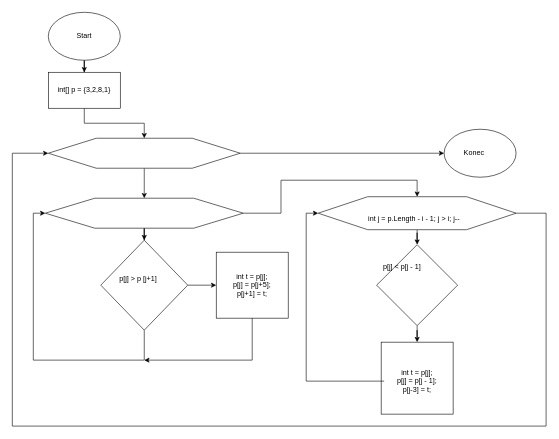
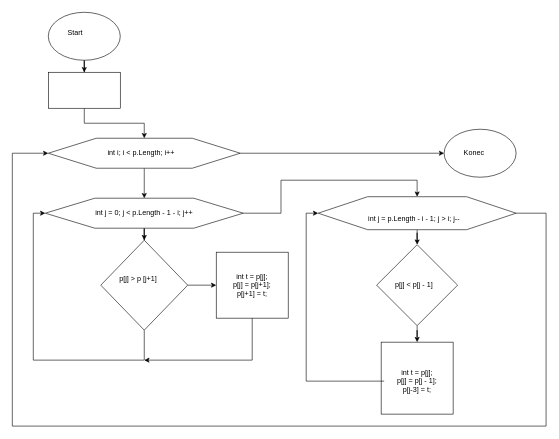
- <mxCell id="4" value="Start" style="text;html=1;strokeColor=none;fillColor=none;align=center;verticalAlign=middle;whiteSpace=wrap;rounded=0;" vertex="1" parent="1"><mxGeometry x="120" y="50" width="40" height="20" as="geometry" /></mxCell>
+ <mxCell id="4" value="Start" style="text;html=1;strokeColor=none;fillColor=none;align=center;verticalAlign=middle;whiteSpace=wrap;rounded=0;" vertex="1" parent="1"><mxGeometry x="105" y="45" width="40" height="20" as="geometry" /></mxCell>
- <mxCell id="7" value="int[] p = {3,2,8,1}" style="text;html=1;strokeColor=none;fillColor=none;align=center;verticalAlign=middle;whiteSpace=wrap;rounded=0;" vertex="1" parent="1"><mxGeometry x="80" y="140" width="120" height="20" as="geometry" /></mxCell>
+ <mxCell id="11" value="int i; i &amp;lt; p.Length; i++" style="text;html=1;strokeColor=none;fillColor=none;align=center;verticalAlign=middle;whiteSpace=wrap;rounded=0;" vertex="1" parent="1"><mxGeometry x="110" y="245" width="250" height="20" as="geometry" /></mxCell>
+ <mxCell id="15" value="int j = 0; j &amp;lt; p.Length - 1 - i; j++" style="text;html=1;strokeColor=none;fillColor=none;align=center;verticalAlign=middle;whiteSpace=wrap;rounded=0;" vertex="1" parent="1"><mxGeometry x="130" y="345" width="220" height="20" as="geometry" /></mxCell>
- <mxCell id="29" value="p[j] &amp;lt; p[j - 1]" style="text;html=1;strokeColor=none;fillColor=none;align=center;verticalAlign=middle;whiteSpace=wrap;rounded=0;" vertex="1" parent="1"><mxGeometry x="630" y="435" width="80" height="20" as="geometry" /></mxCell>
+ <mxCell id="29" value="p[j] &amp;lt; p[j - 1]" style="text;html=1;strokeColor=none;fillColor=none;align=center;verticalAlign=middle;whiteSpace=wrap;rounded=0;" vertex="1" parent="1"><mxGeometry x="650" y="465" width="80" height="20" as="geometry" /></mxCell>
- <mxCell id="22" value="int t = p[j];&lt;br&gt;p[j] = p[j+5];&lt;br&gt;p[j+1] = t;" style="text;html=1;strokeColor=none;fillColor=none;align=center;verticalAlign=middle;whiteSpace=wrap;rounded=0;" vertex="1" parent="1"><mxGeometry x="360" y="420" width="120" height="110" as="geometry" /></mxCell>
+ <mxCell id="22" value="int t = p[j];&lt;br&gt;p[j] = p[j+1];&lt;br&gt;p[j+1] = t;" style="text;html=1;strokeColor=none;fillColor=none;align=center;verticalAlign=middle;whiteSpace=wrap;rounded=0;" vertex="1" parent="1"><mxGeometry x="360" y="420" width="120" height="110" as="geometry" /></mxCell>
